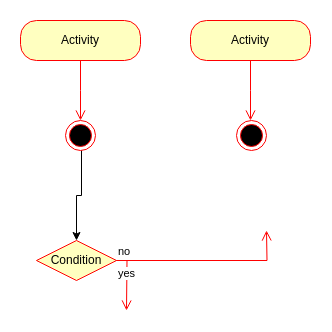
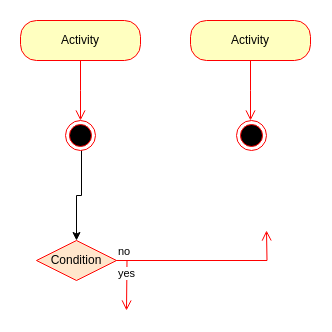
- <mxCell id="9" value="Condition" style="rhombus;whiteSpace=wrap;html=1;fontColor=#000000;fillColor=#ffffc0;strokeColor=#ff0000;" vertex="1" parent="1"><mxGeometry x="36" y="240" width="80" height="40" as="geometry" /></mxCell>
+ <mxCell id="9" value="Condition" style="rhombus;whiteSpace=wrap;html=1;fontColor=#000000;fillColor=#ffe6cc;strokeColor=#ff0000;" vertex="1" parent="1"><mxGeometry x="36" y="240" width="80" height="40" as="geometry" /></mxCell>
